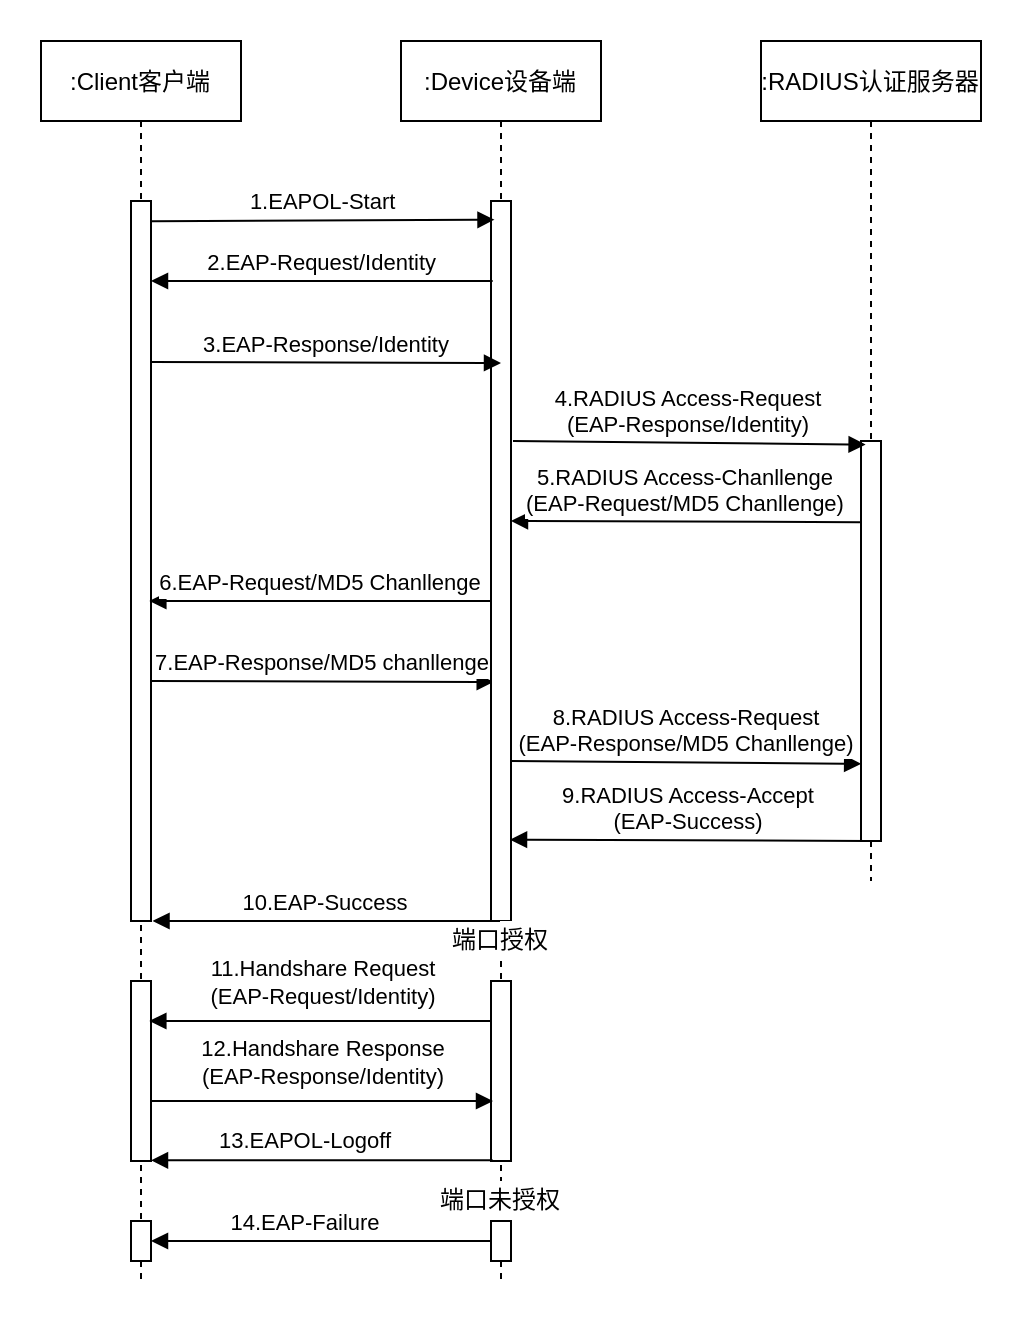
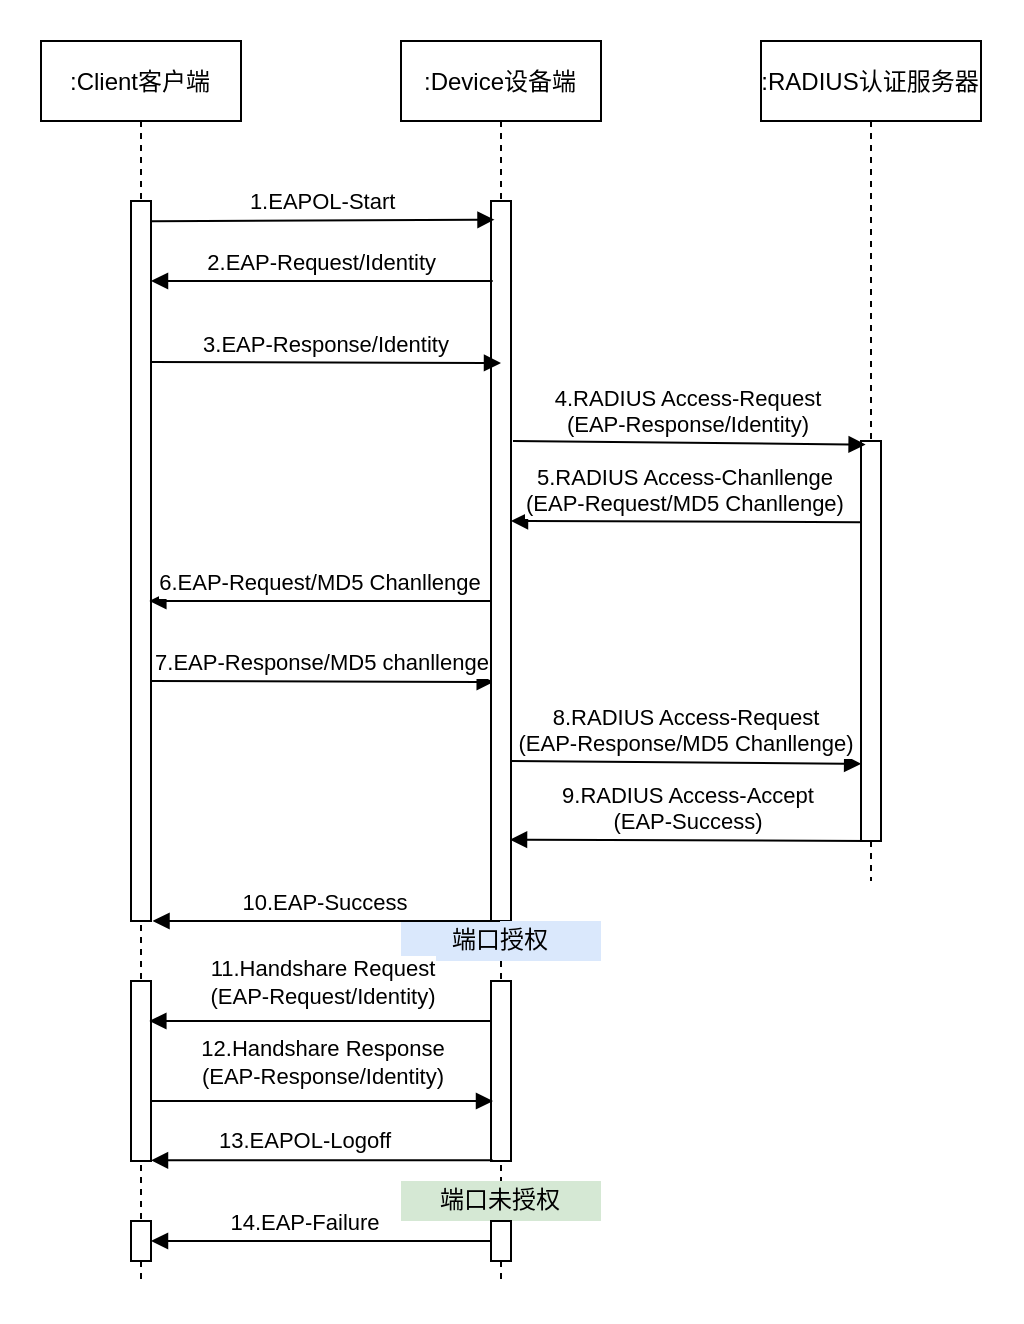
- <mxCell id="12" value="端口授权" style="rounded=0;whiteSpace=wrap;html=1;strokeColor=none;" vertex="1" parent="7"><mxGeometry y="440" width="100" height="20" as="geometry" /></mxCell>
+ <mxCell id="12" value="端口授权" style="rounded=0;whiteSpace=wrap;html=1;strokeColor=none;fillColor=#dae8fc;" vertex="1" parent="7"><mxGeometry y="440" width="100" height="20" as="geometry" /></mxCell>
- <mxCell id="13" value="端口未授权" style="rounded=0;whiteSpace=wrap;html=1;strokeColor=none;" vertex="1" parent="7"><mxGeometry y="570" width="100" height="20" as="geometry" /></mxCell>
+ <mxCell id="13" value="端口未授权" style="rounded=0;whiteSpace=wrap;html=1;strokeColor=none;fillColor=#d5e8d4;" vertex="1" parent="7"><mxGeometry y="570" width="100" height="20" as="geometry" /></mxCell>
